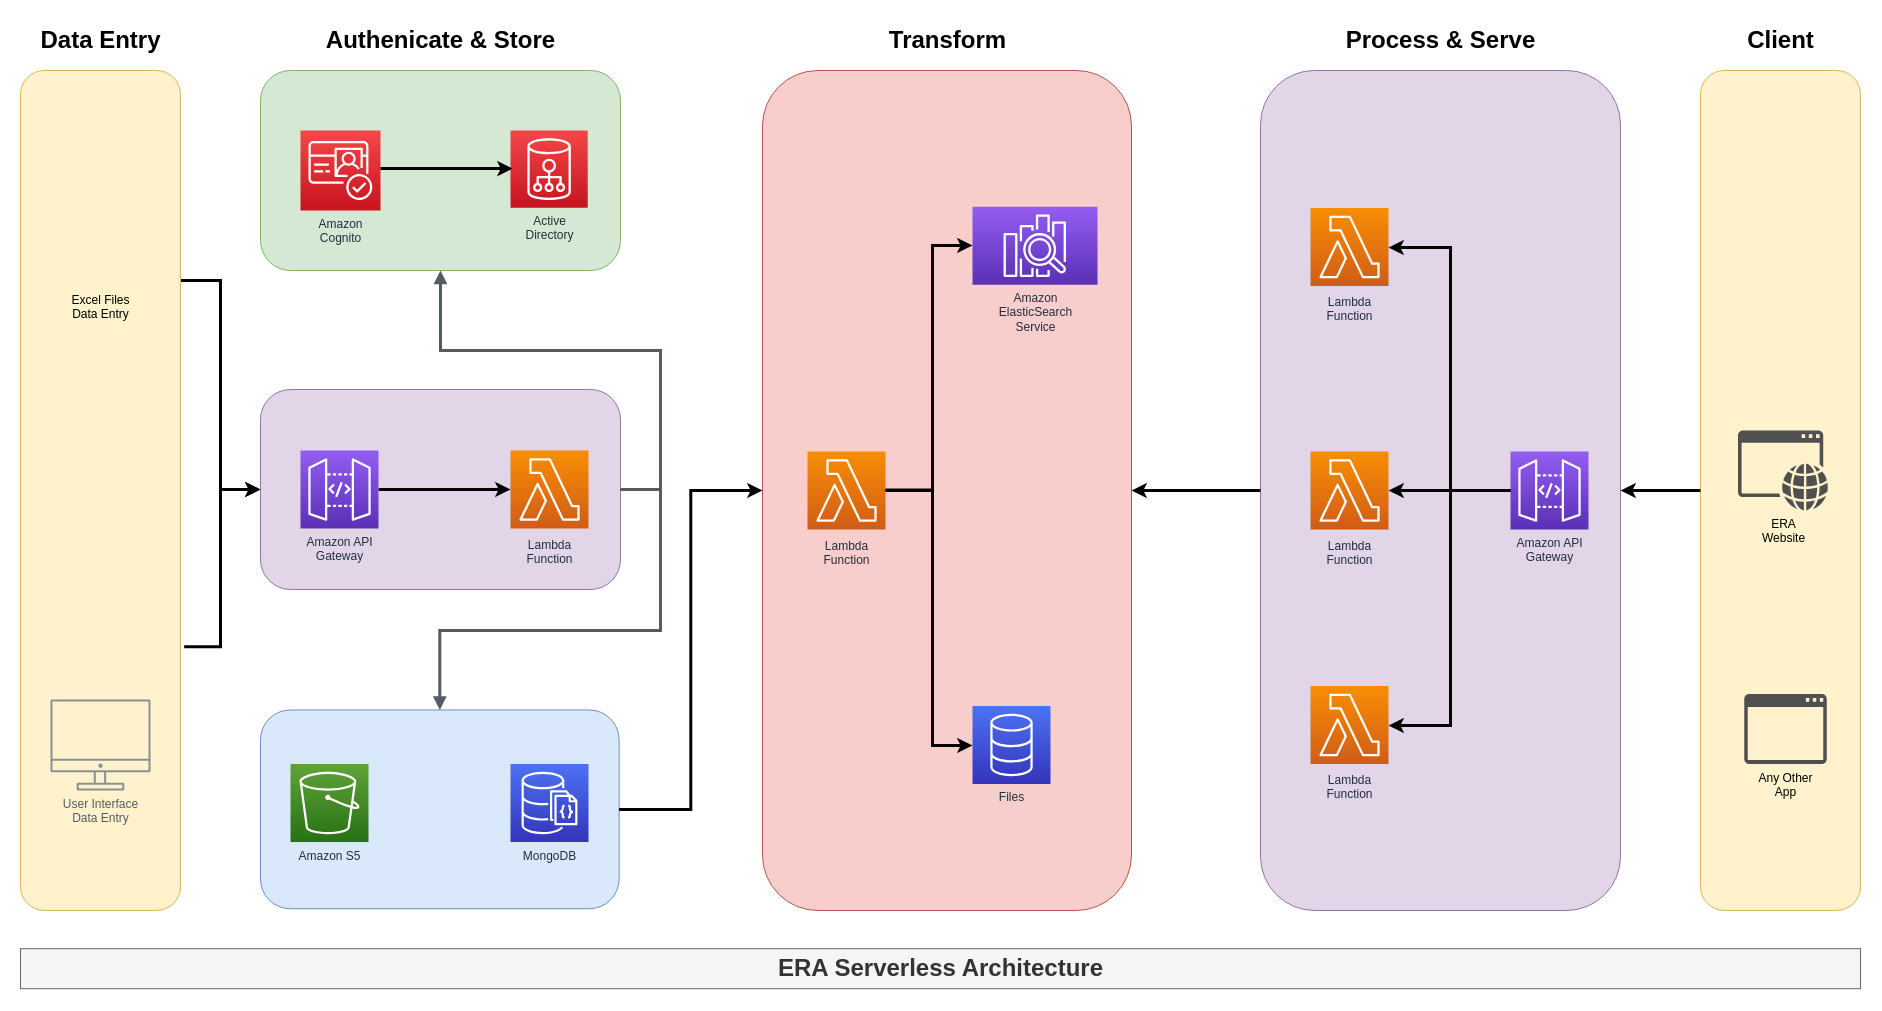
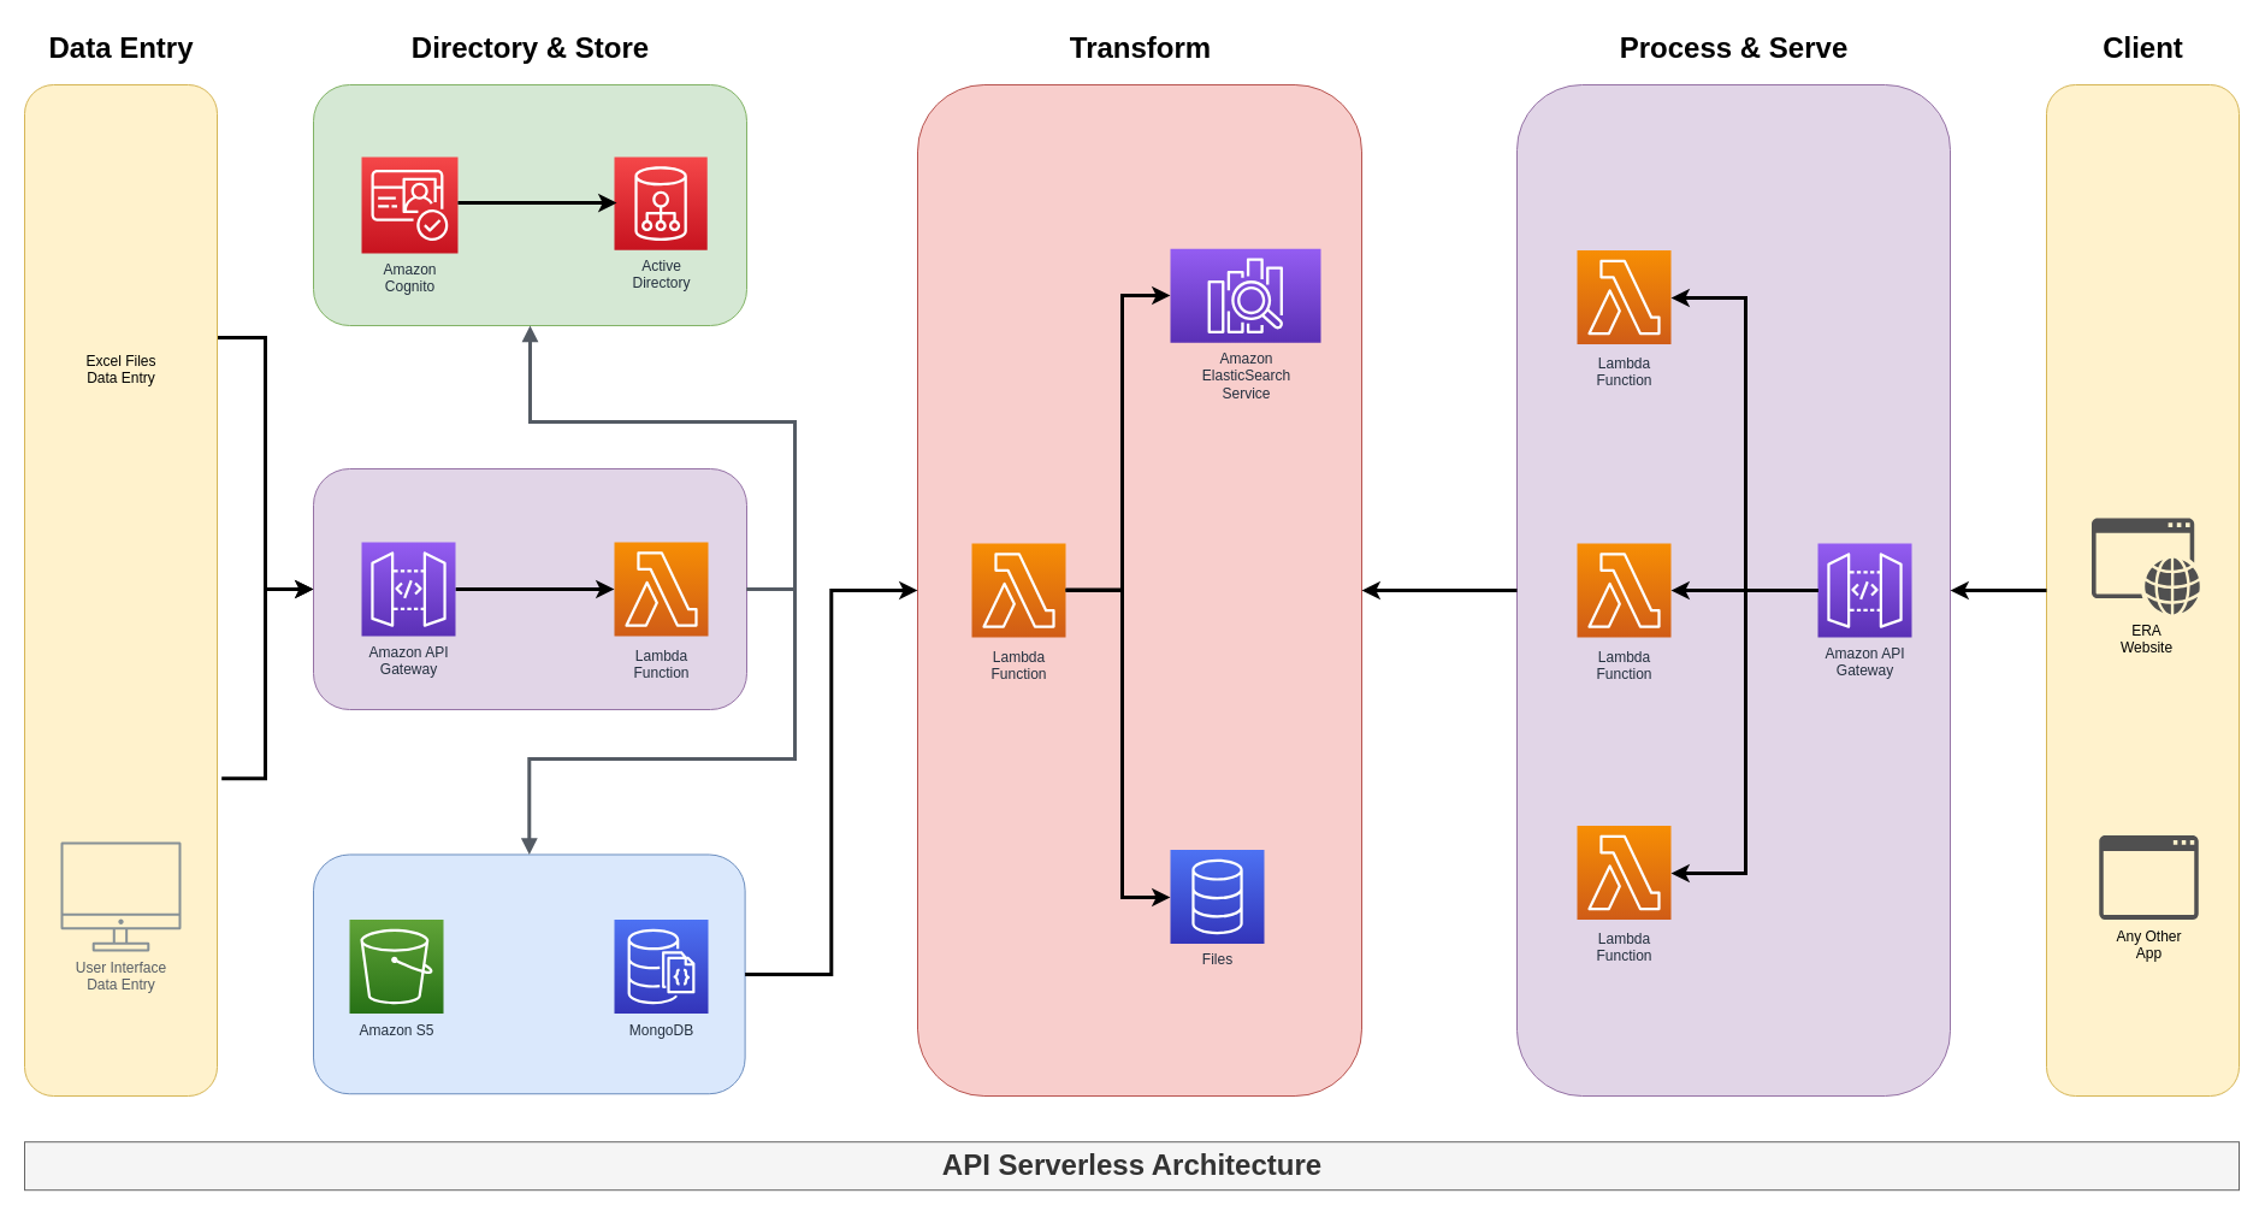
- <mxCell id="43" value="Authenicate &amp;amp; Store" style="text;strokeColor=none;fillColor=none;html=1;fontSize=24;fontStyle=1;verticalAlign=middle;align=center;labelBackgroundColor=none;labelBorderColor=none;" vertex="1" parent="1"><mxGeometry x="260" y="20" width="360" height="40" as="geometry" /></mxCell>
+ <mxCell id="43" value="Directory &amp;amp; Store" style="text;strokeColor=none;fillColor=none;html=1;fontSize=24;fontStyle=1;verticalAlign=middle;align=center;labelBackgroundColor=none;labelBorderColor=none;" vertex="1" parent="1"><mxGeometry x="260" y="20" width="360" height="40" as="geometry" /></mxCell>
- <mxCell id="48" value="ERA Serverless Architecture" style="text;strokeColor=#666666;fillColor=#f5f5f5;html=1;fontSize=24;fontStyle=1;verticalAlign=middle;align=center;labelBackgroundColor=none;labelBorderColor=none;fontColor=#333333;" vertex="1" parent="1"><mxGeometry x="20" y="948.19" width="1840" height="40" as="geometry" /></mxCell>
+ <mxCell id="48" value="API Serverless Architecture" style="text;strokeColor=#666666;fillColor=#f5f5f5;html=1;fontSize=24;fontStyle=1;verticalAlign=middle;align=center;labelBackgroundColor=none;labelBorderColor=none;fontColor=#333333;" vertex="1" parent="1"><mxGeometry x="20" y="948.19" width="1840" height="40" as="geometry" /></mxCell>
